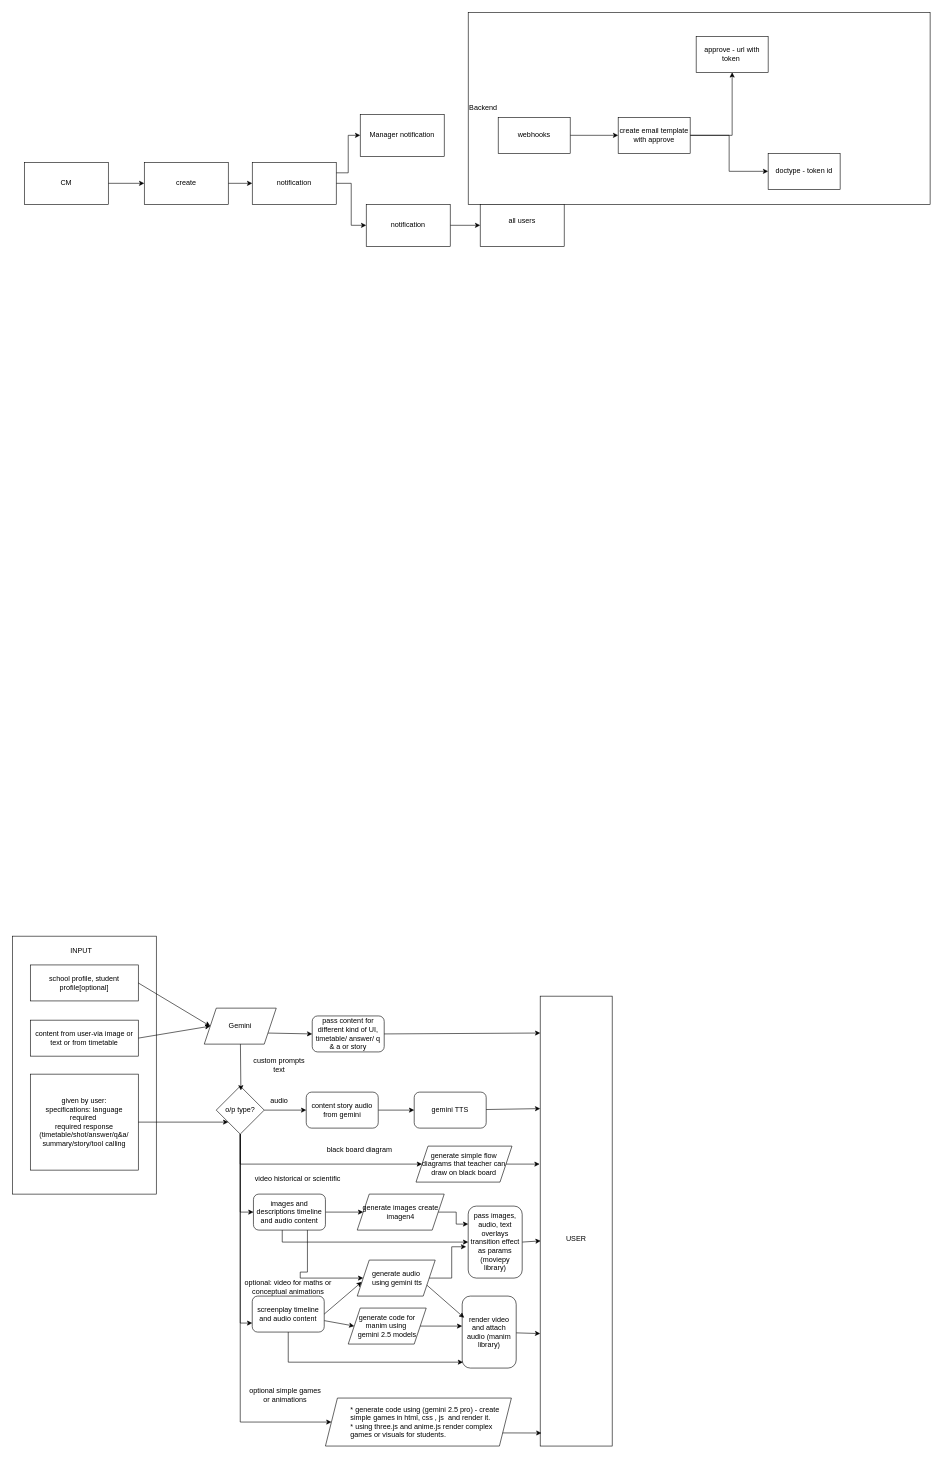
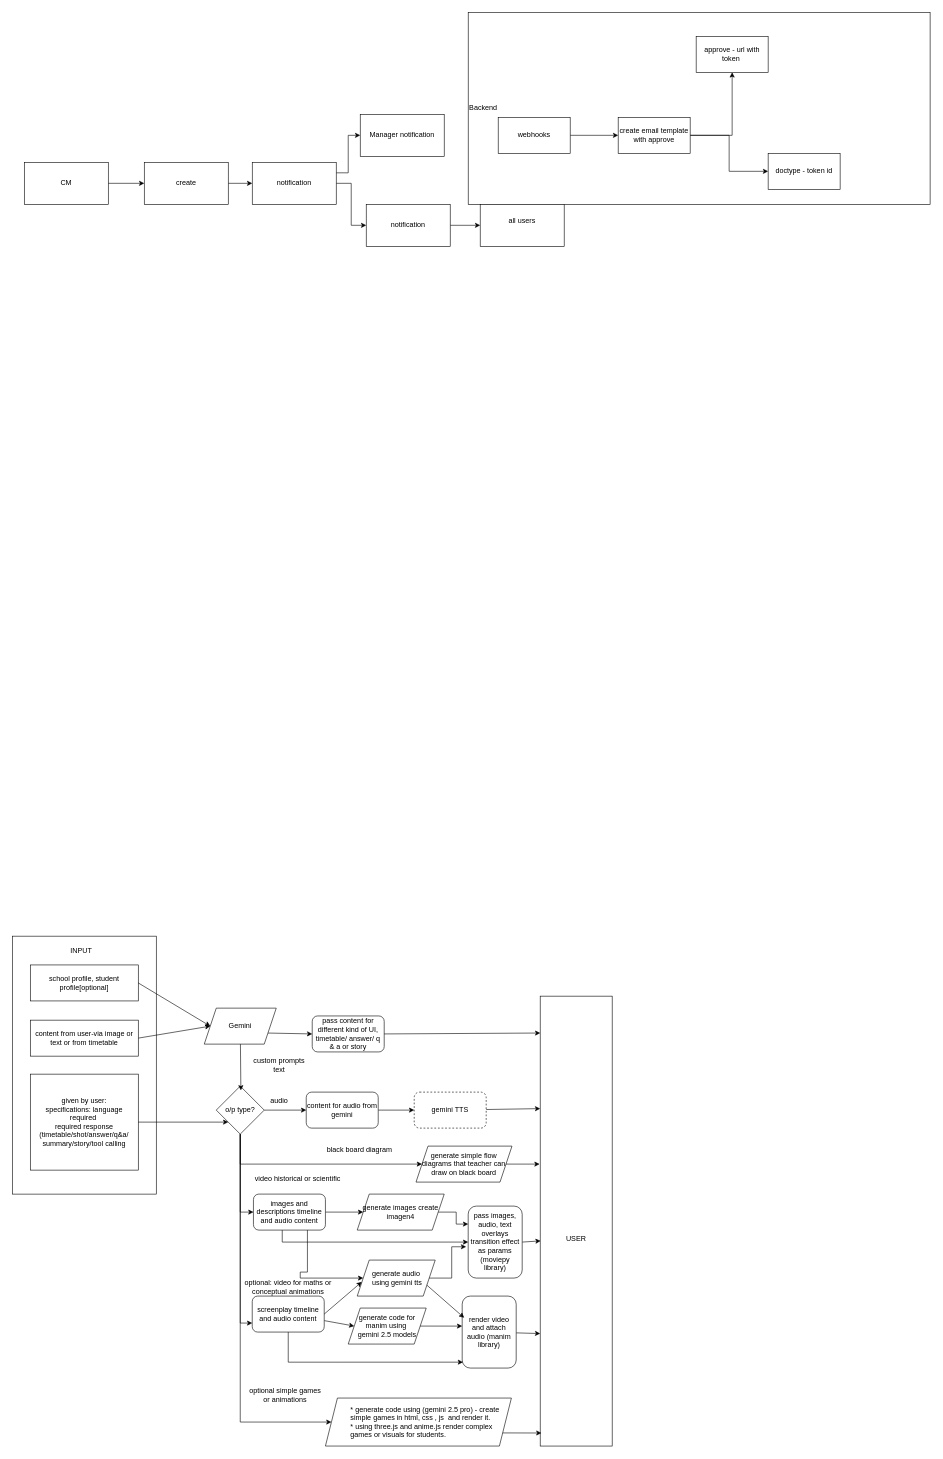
- <mxCell id="23" value="content story audio from gemini" style="rounded=1;whiteSpace=wrap;html=1;" vertex="1" parent="1"><mxGeometry x="510" y="1820" width="120" height="60" as="geometry" /></mxCell>
+ <mxCell id="23" value="content for audio from gemini" style="rounded=1;whiteSpace=wrap;html=1;" vertex="1" parent="1"><mxGeometry x="510" y="1820" width="120" height="60" as="geometry" /></mxCell>
- <mxCell id="25" value="gemini TTS" style="rounded=1;whiteSpace=wrap;html=1;" vertex="1" parent="1"><mxGeometry x="690" y="1820" width="120" height="60" as="geometry" /></mxCell>
+ <mxCell id="25" value="gemini TTS" style="rounded=1;whiteSpace=wrap;html=1;dashed=1;" vertex="1" parent="1"><mxGeometry x="690" y="1820" width="120" height="60" as="geometry" /></mxCell>
